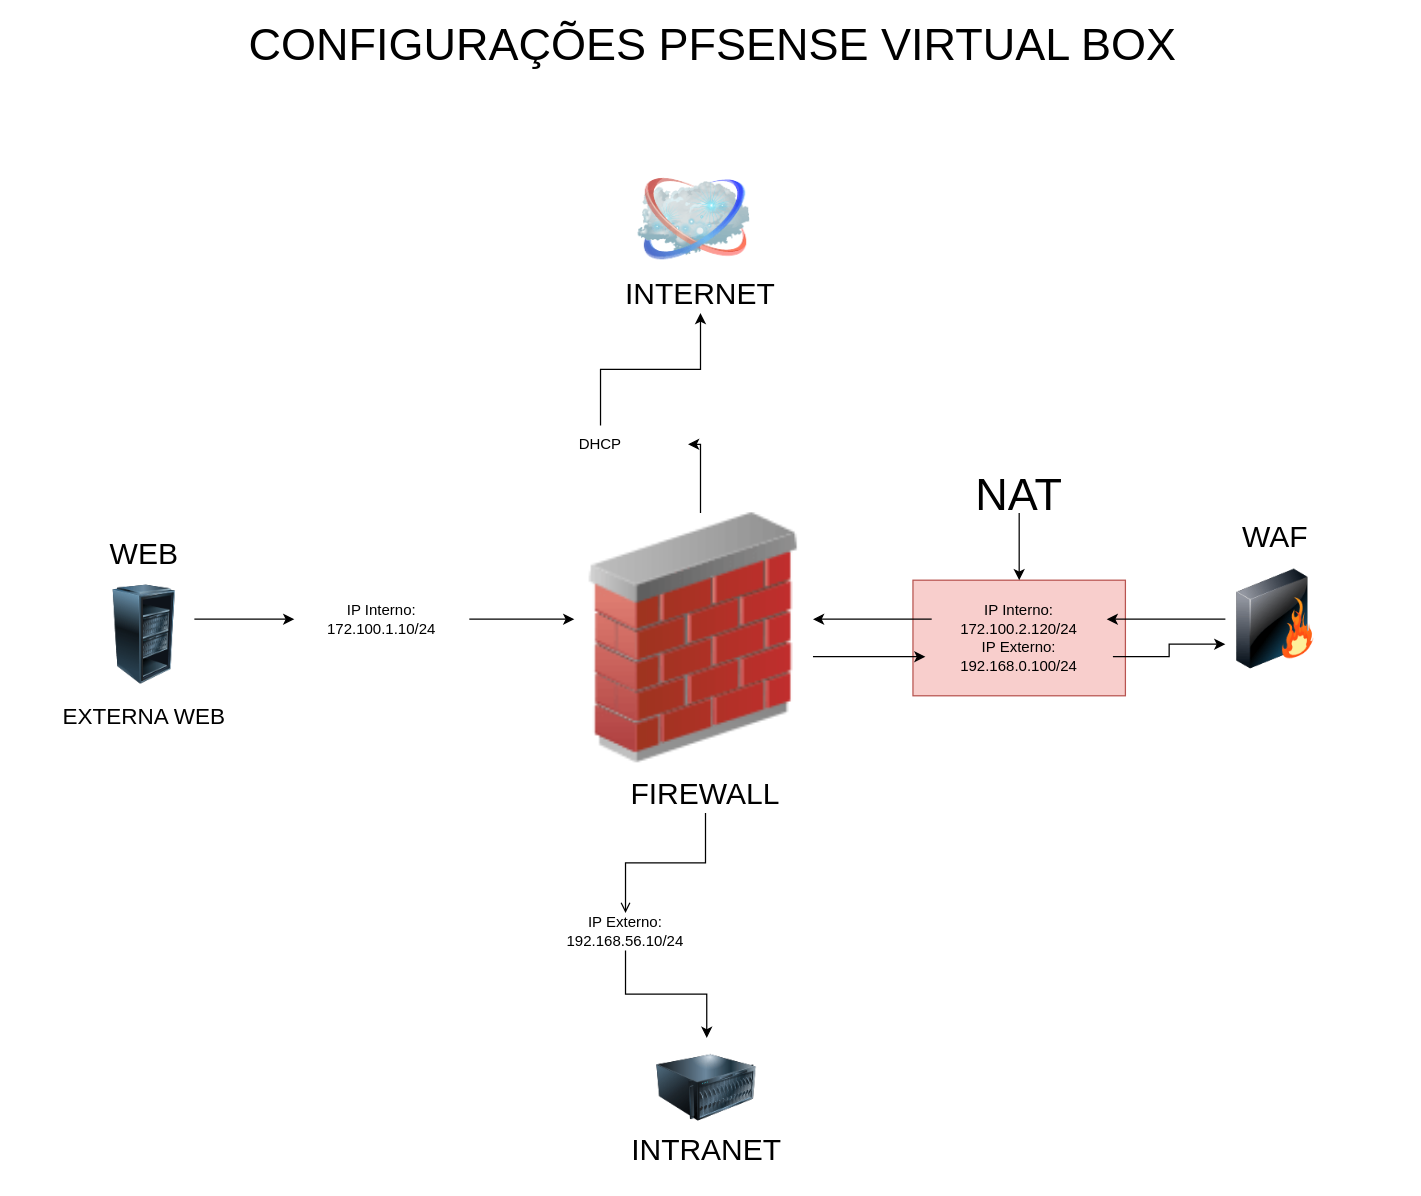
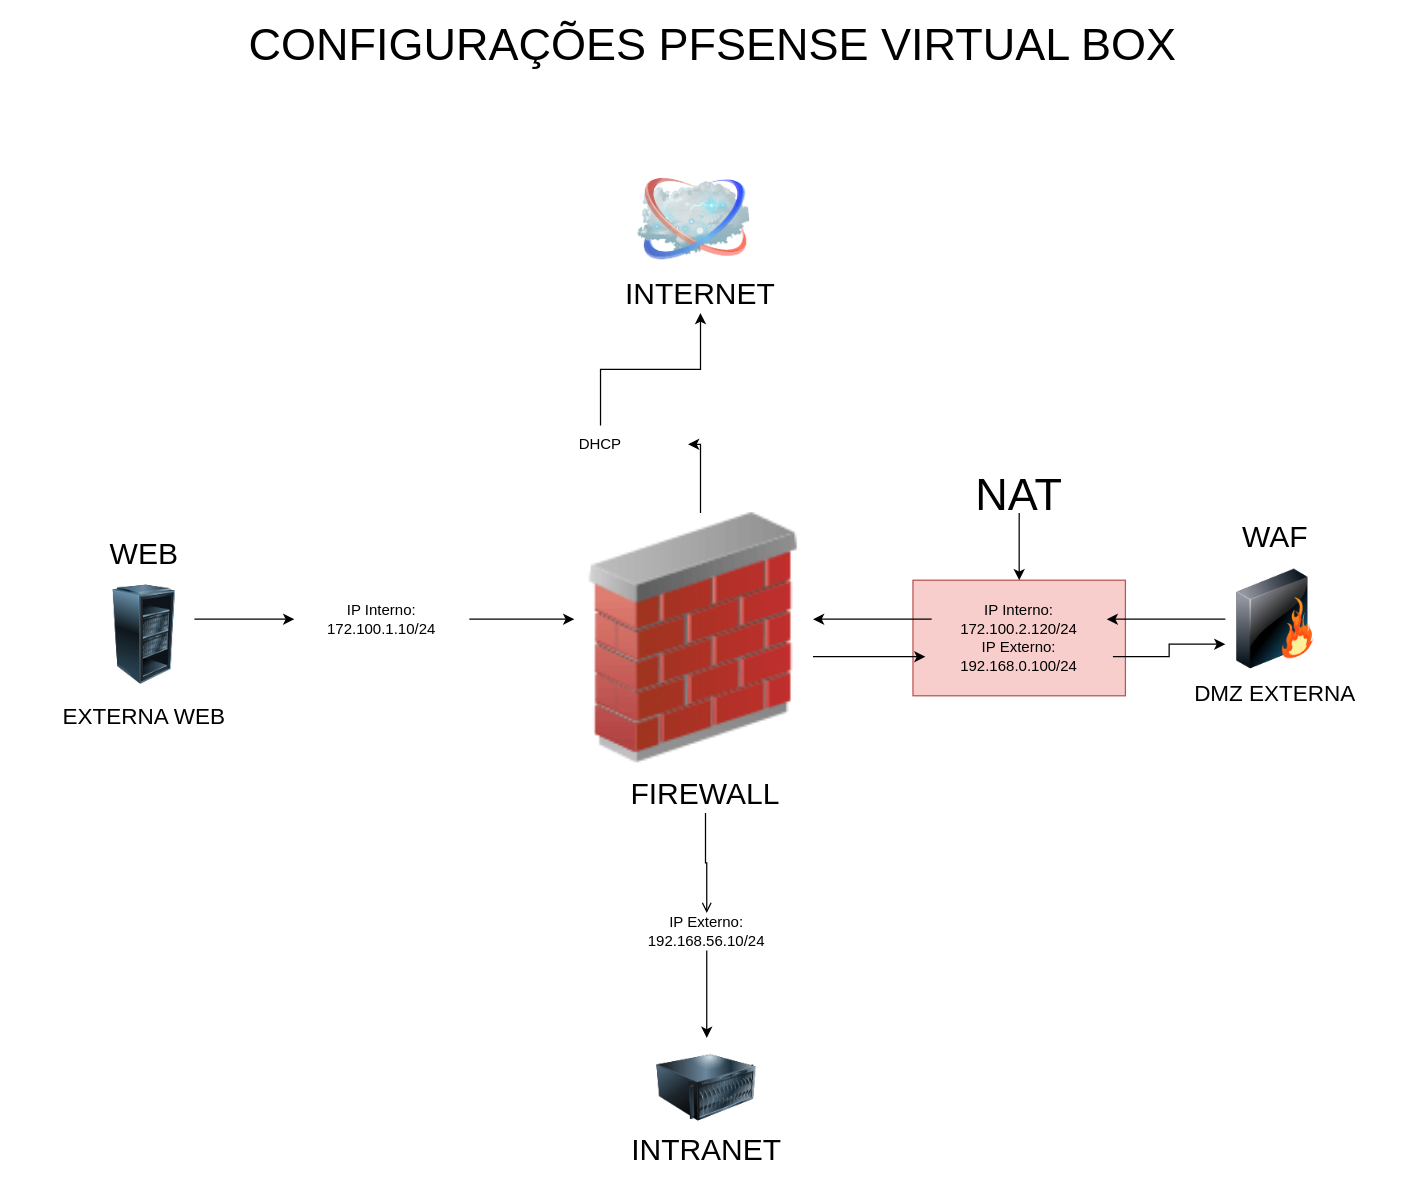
+ <mxCell id="13" value="&lt;font style=&quot;font-size: 18px;&quot;&gt;DMZ EXTERNA&lt;/font&gt;" style="text;html=1;align=center;verticalAlign=middle;whiteSpace=wrap;rounded=0;" vertex="1" parent="1"><mxGeometry x="925" y="535" width="190" height="40" as="geometry" /></mxCell>
- <mxCell id="31" value="IP Externo: 192.168.56.10/24" style="text;html=1;align=center;verticalAlign=middle;whiteSpace=wrap;rounded=0;" vertex="1" parent="1"><mxGeometry x="425" y="730" width="150" height="30" as="geometry" /></mxCell>
+ <mxCell id="31" value="IP Externo: 192.168.56.10/24" style="text;html=1;align=center;verticalAlign=middle;whiteSpace=wrap;rounded=0;" vertex="1" parent="1"><mxGeometry x="490" y="730" width="150" height="30" as="geometry" /></mxCell>
